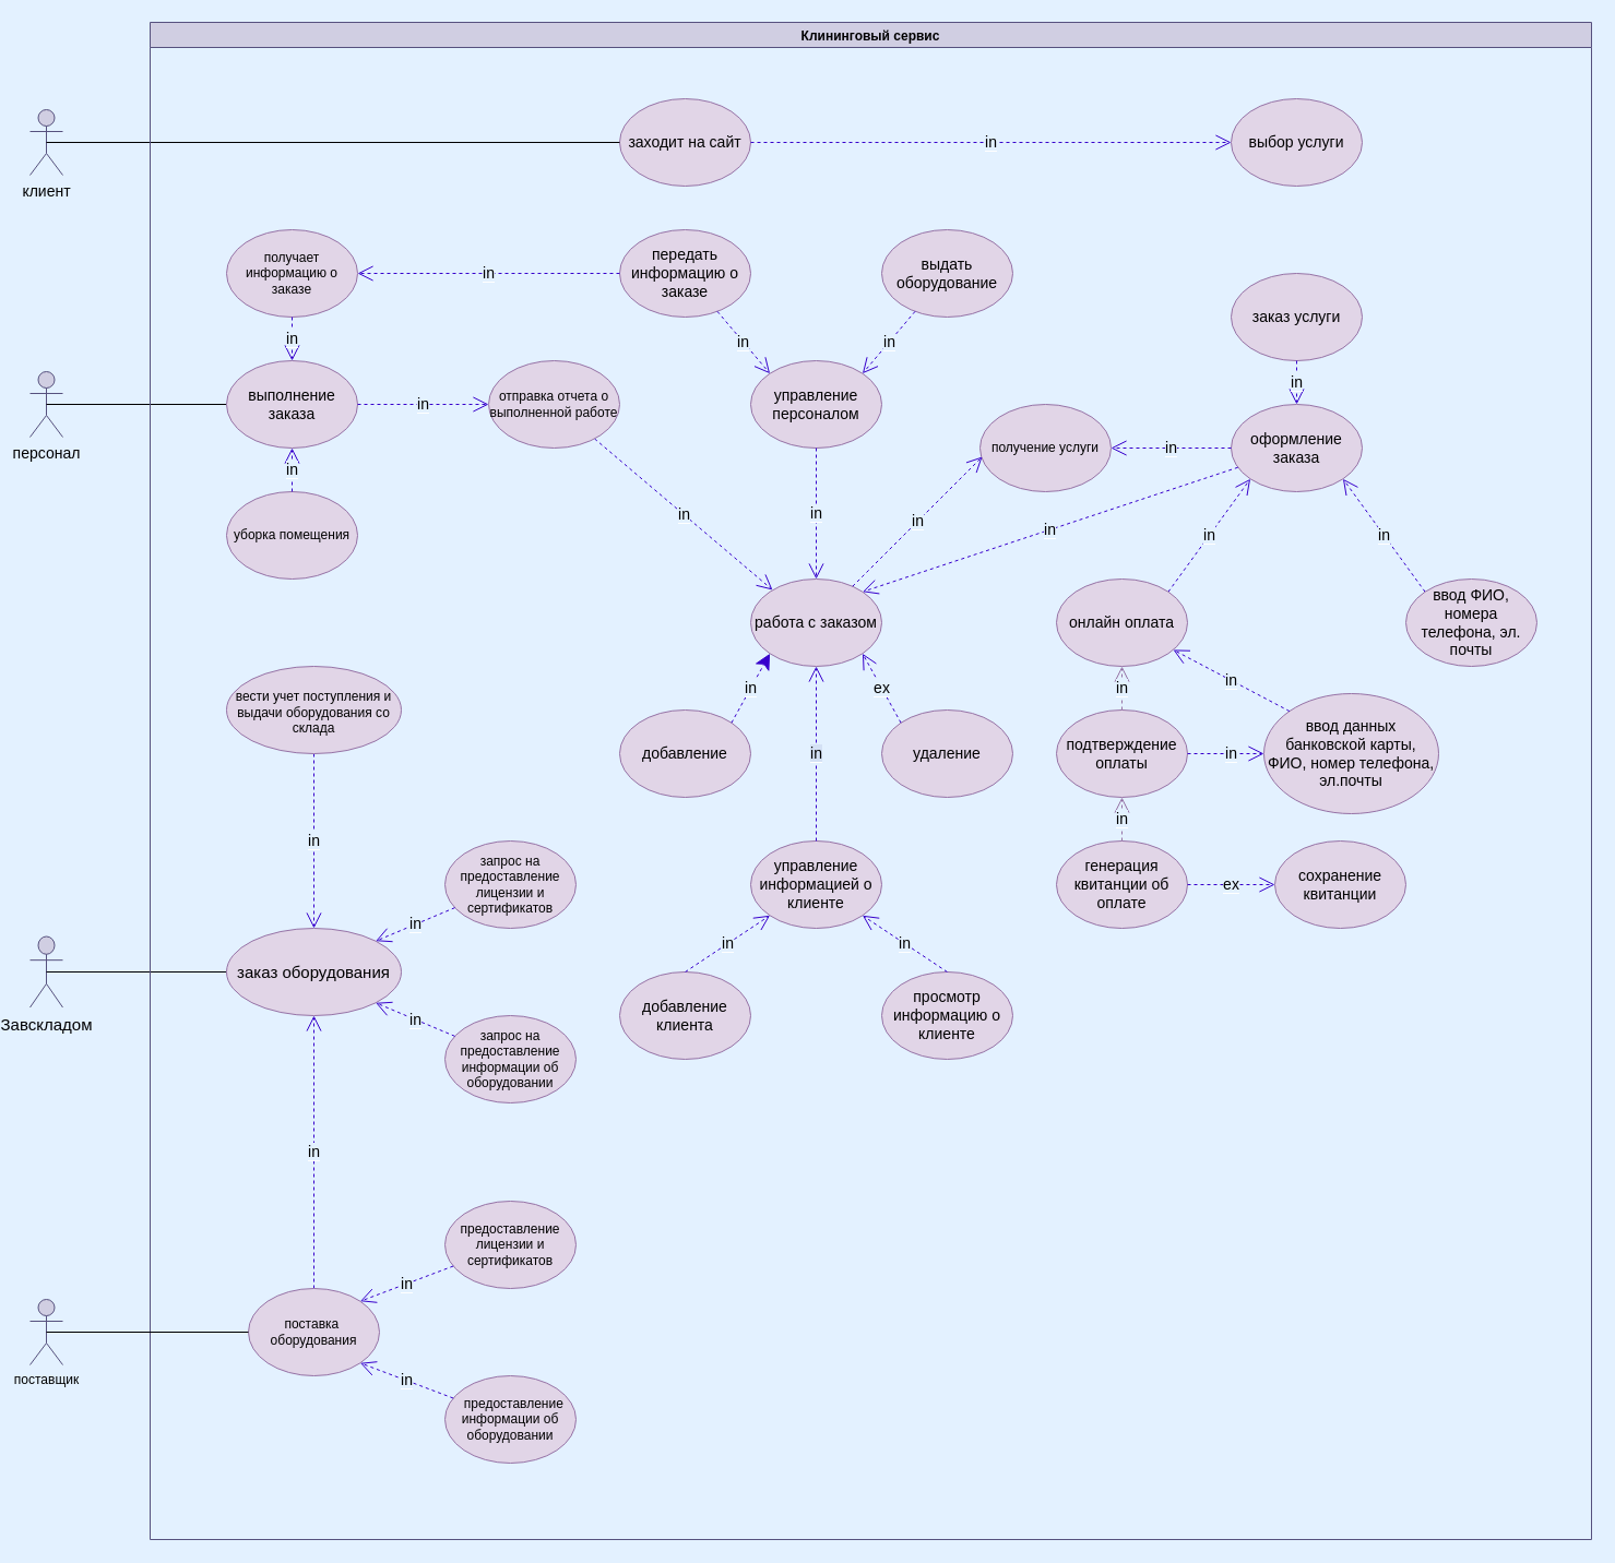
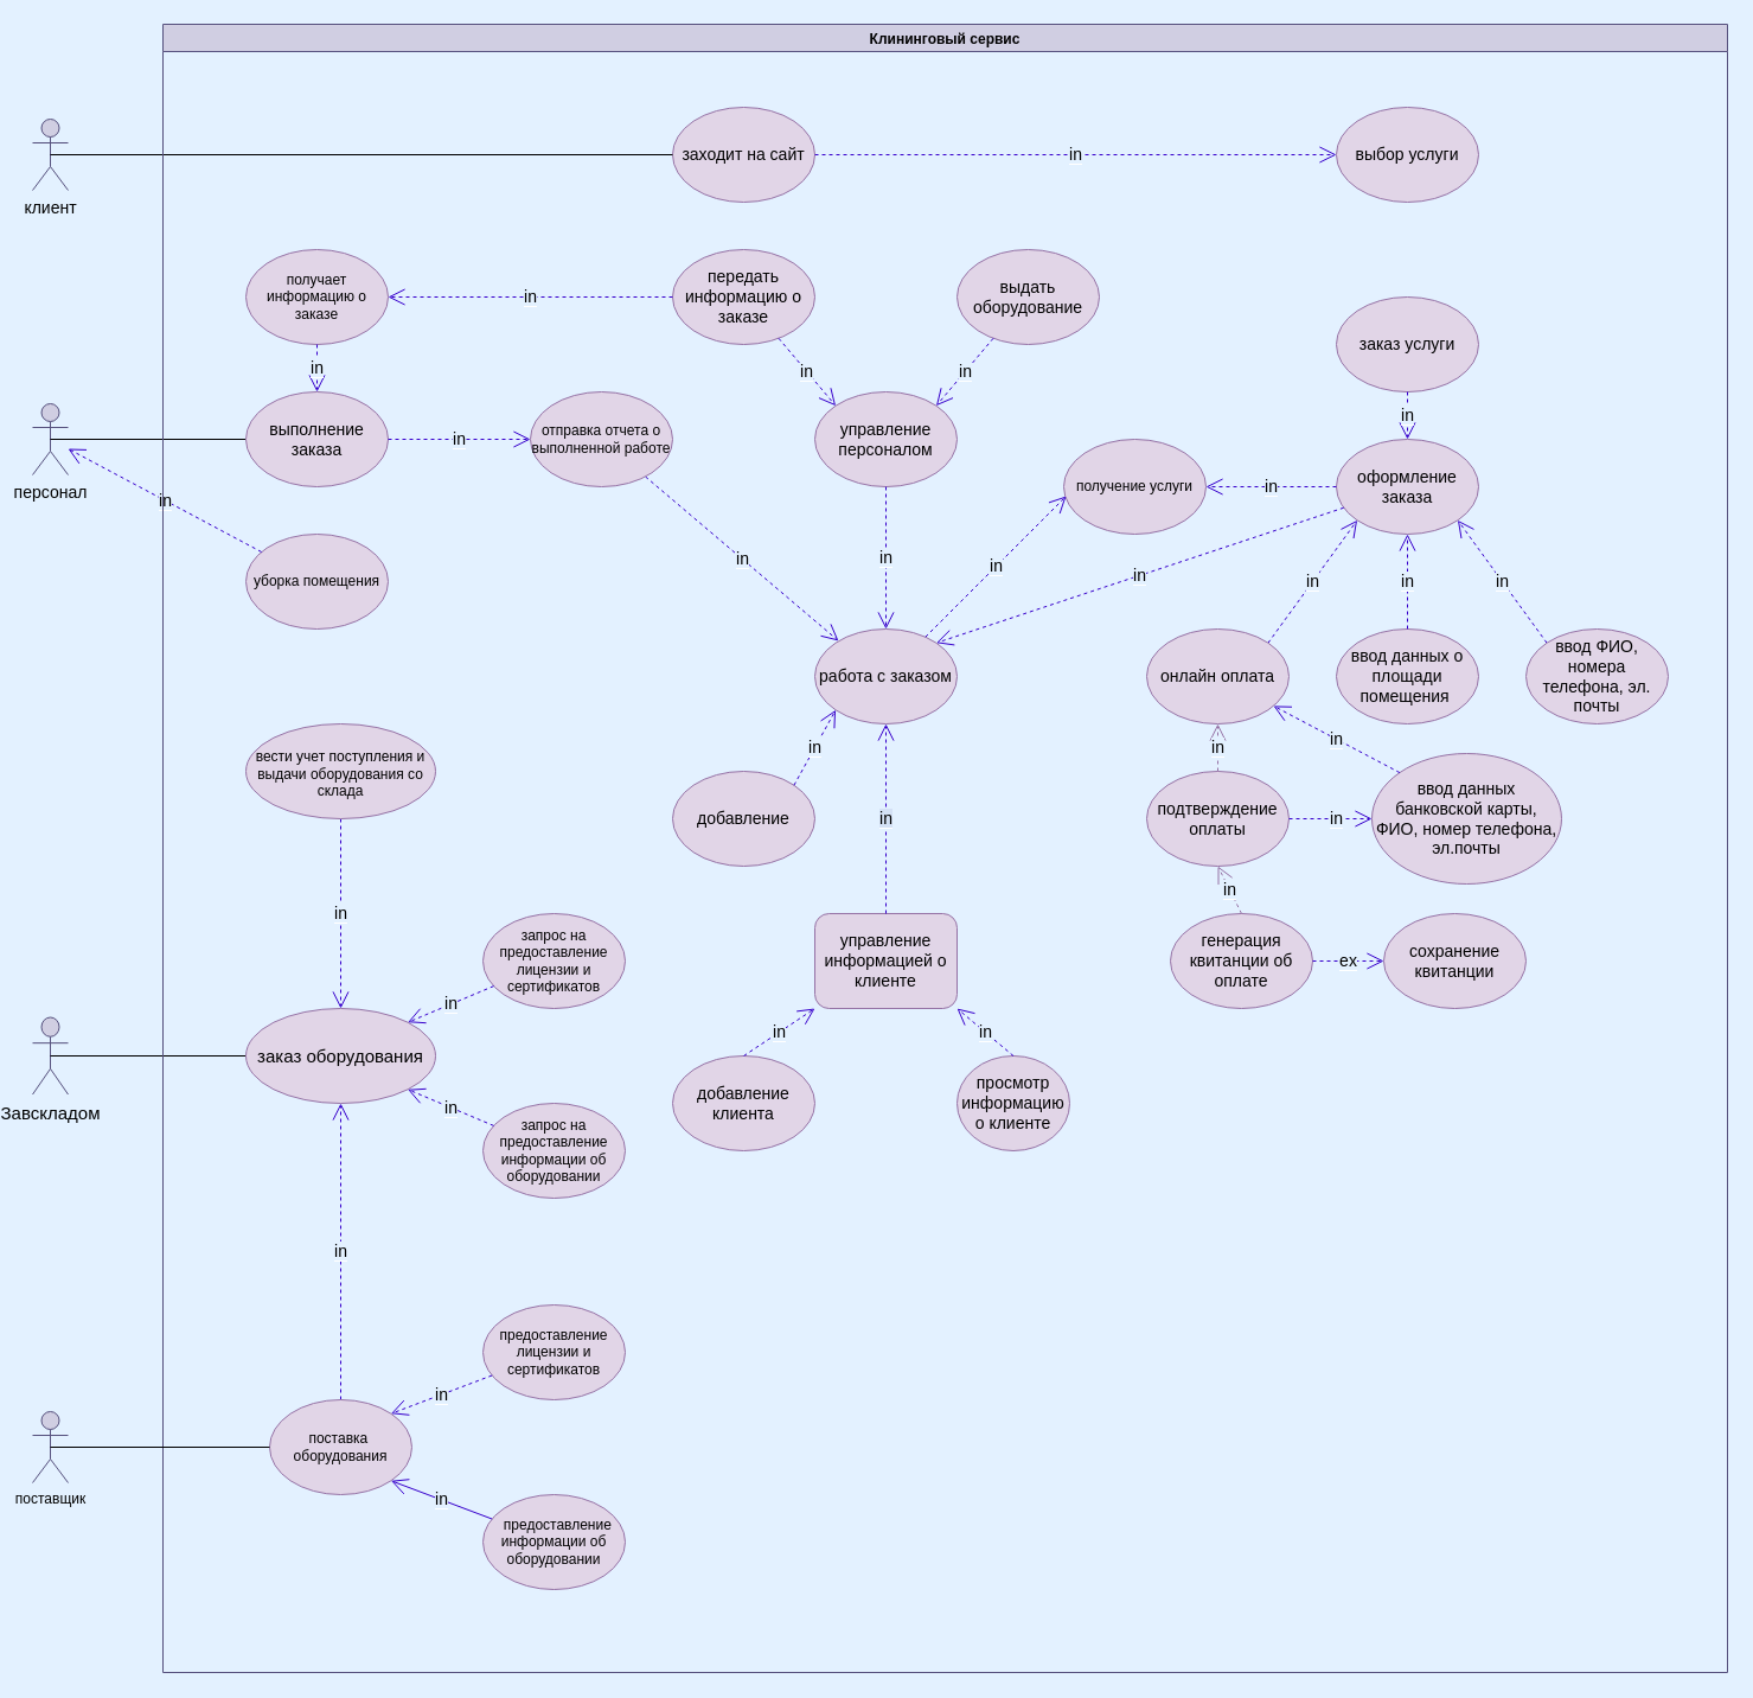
- <mxCell id="58" value="&lt;span style=&quot;background-color: rgb(227, 241, 255);&quot;&gt;in&lt;/span&gt;" style="endArrow=open;endSize=12;dashed=1;html=1;rounded=0;fontSize=14;fillColor=#6a00ff;strokeColor=#3700CC;" parent="1" source="56" target="44" edge="1"><mxGeometry width="160" relative="1" as="geometry"><mxPoint x="335.573" y="405.08" as="sourcePoint" /><mxPoint x="340" y="450" as="targetPoint" /></mxGeometry></mxCell>
+ <mxCell id="58" value="&lt;span style=&quot;background-color: rgb(227, 241, 255);&quot;&gt;in&lt;/span&gt;" style="endArrow=open;endSize=12;dashed=1;html=1;rounded=0;fontSize=14;fillColor=#6a00ff;strokeColor=#3700CC;" parent="1" source="56" target="3" edge="1"><mxGeometry width="160" relative="1" as="geometry"><mxPoint x="335.573" y="405.08" as="sourcePoint" /><mxPoint x="340" y="450" as="targetPoint" /></mxGeometry></mxCell>
+ <mxCell id="25" value="&lt;span style=&quot;background-color: rgb(227, 241, 255);&quot;&gt;in&lt;/span&gt;" style="endArrow=open;endSize=12;dashed=1;html=1;rounded=0;fontSize=14;exitX=0.5;exitY=0;exitDx=0;exitDy=0;entryX=0.5;entryY=1;entryDx=0;entryDy=0;fillColor=#6a00ff;strokeColor=#3700CC;" parent="1" source="24" target="20" edge="1"><mxGeometry width="160" relative="1" as="geometry"><mxPoint x="1270" y="520" as="sourcePoint" /><mxPoint x="1210" y="440" as="targetPoint" /></mxGeometry></mxCell>
+ <mxCell id="24" value="&lt;font style=&quot;font-size: 14px;&quot;&gt;ввод данных о площади помещения&amp;nbsp;&lt;/font&gt;" style="ellipse;whiteSpace=wrap;html=1;fillColor=#e1d5e7;strokeColor=#9673a6;" parent="1" vertex="1"><mxGeometry x="1120" y="530" width="120" height="80" as="geometry" /></mxCell>
- <mxCell id="15" value="&lt;span style=&quot;background-color: rgb(227, 241, 255);&quot;&gt;in&lt;/span&gt;" style="endArrow=classic;endSize=12;dashed=1;html=1;rounded=0;fontSize=14;exitX=1;exitY=0;exitDx=0;exitDy=0;entryX=0;entryY=1;entryDx=0;entryDy=0;fillColor=#6a00ff;strokeColor=#3700CC;" parent="1" source="14" target="7" edge="1"><mxGeometry width="160" relative="1" as="geometry"><mxPoint x="790" y="260" as="sourcePoint" /><mxPoint x="880" y="260" as="targetPoint" /></mxGeometry></mxCell>
+ <mxCell id="15" value="&lt;span style=&quot;background-color: rgb(227, 241, 255);&quot;&gt;in&lt;/span&gt;" style="endArrow=open;endSize=12;dashed=1;html=1;rounded=0;fontSize=14;exitX=1;exitY=0;exitDx=0;exitDy=0;entryX=0;entryY=1;entryDx=0;entryDy=0;fillColor=#6a00ff;strokeColor=#3700CC;" parent="1" source="14" target="7" edge="1"><mxGeometry width="160" relative="1" as="geometry"><mxPoint x="790" y="260" as="sourcePoint" /><mxPoint x="880" y="260" as="targetPoint" /></mxGeometry></mxCell>
- <mxCell id="17" value="&lt;span style=&quot;background-color: rgb(227, 241, 255);&quot;&gt;ex&lt;/span&gt;" style="endArrow=open;endSize=12;dashed=1;html=1;rounded=0;fontSize=14;exitX=0;exitY=0;exitDx=0;exitDy=0;entryX=1;entryY=1;entryDx=0;entryDy=0;fillColor=#6a00ff;strokeColor=#3700CC;" parent="1" source="16" target="7" edge="1"><mxGeometry width="160" relative="1" as="geometry"><mxPoint x="800" y="270" as="sourcePoint" /><mxPoint x="890" y="270" as="targetPoint" /></mxGeometry></mxCell>
- <mxCell id="16" value="удаление" style="ellipse;whiteSpace=wrap;html=1;fontSize=14;fillColor=#e1d5e7;strokeColor=#9673a6;" parent="1" vertex="1"><mxGeometry x="800" y="650" width="120" height="80" as="geometry" /></mxCell>
- <mxCell id="8" value="управление информацией о клиенте" style="ellipse;whiteSpace=wrap;html=1;fontSize=14;fillColor=#e1d5e7;strokeColor=#9673a6;" parent="1" vertex="1"><mxGeometry x="680" y="770" width="120" height="80" as="geometry" /></mxCell>
+ <mxCell id="8" value="управление информацией о клиенте" style="whiteSpace=wrap;html=1;fontSize=14;fillColor=#e1d5e7;strokeColor=#9673a6;rounded=1;" parent="1" vertex="1"><mxGeometry x="680" y="770" width="120" height="80" as="geometry" /></mxCell>
- <mxCell id="28" value="&lt;font style=&quot;font-size: 14px;&quot;&gt;генерация квитанции об оплате&lt;/font&gt;" style="ellipse;whiteSpace=wrap;html=1;fillColor=#e1d5e7;strokeColor=#9673a6;" parent="1" vertex="1"><mxGeometry x="960" y="770" width="120" height="80" as="geometry" /></mxCell>
+ <mxCell id="28" value="&lt;font style=&quot;font-size: 14px;&quot;&gt;генерация квитанции об оплате&lt;/font&gt;" style="ellipse;whiteSpace=wrap;html=1;fillColor=#e1d5e7;strokeColor=#9673a6;" parent="1" vertex="1"><mxGeometry x="980" y="770" width="120" height="80" as="geometry" /></mxCell>
- <mxCell id="11" value="просмотр информацию о клиенте" style="ellipse;whiteSpace=wrap;html=1;fontSize=14;fillColor=#e1d5e7;strokeColor=#9673a6;" parent="1" vertex="1"><mxGeometry x="800" y="890" width="120" height="80" as="geometry" /></mxCell>
+ <mxCell id="11" value="просмотр информацию о клиенте" style="ellipse;whiteSpace=wrap;html=1;fontSize=14;fillColor=#e1d5e7;strokeColor=#9673a6;" parent="1" vertex="1"><mxGeometry x="800" y="890" width="95" height="80" as="geometry" /></mxCell>
- <mxCell id="70" value="&lt;span style=&quot;background-color: rgb(227, 241, 255);&quot;&gt;in&lt;/span&gt;" style="endArrow=open;endSize=12;dashed=1;html=1;rounded=0;fontSize=14;fillColor=#6a00ff;strokeColor=#3700CC;entryX=1;entryY=1;entryDx=0;entryDy=0;" edge="1" parent="59" source="64" target="67"><mxGeometry width="160" relative="1" as="geometry"><mxPoint x="299.05" y="831.125" as="sourcePoint" /><mxPoint x="226.569" y="861.716" as="targetPoint" /></mxGeometry></mxCell>
+ <mxCell id="70" value="&lt;span style=&quot;background-color: rgb(227, 241, 255);&quot;&gt;in&lt;/span&gt;" style="endArrow=open;endSize=12;dashed=0;html=1;rounded=0;fontSize=14;fillColor=#6a00ff;strokeColor=#3700CC;entryX=1;entryY=1;entryDx=0;entryDy=0;" edge="1" parent="59" source="64" target="67"><mxGeometry width="160" relative="1" as="geometry"><mxPoint x="299.05" y="831.125" as="sourcePoint" /><mxPoint x="226.569" y="861.716" as="targetPoint" /></mxGeometry></mxCell>
